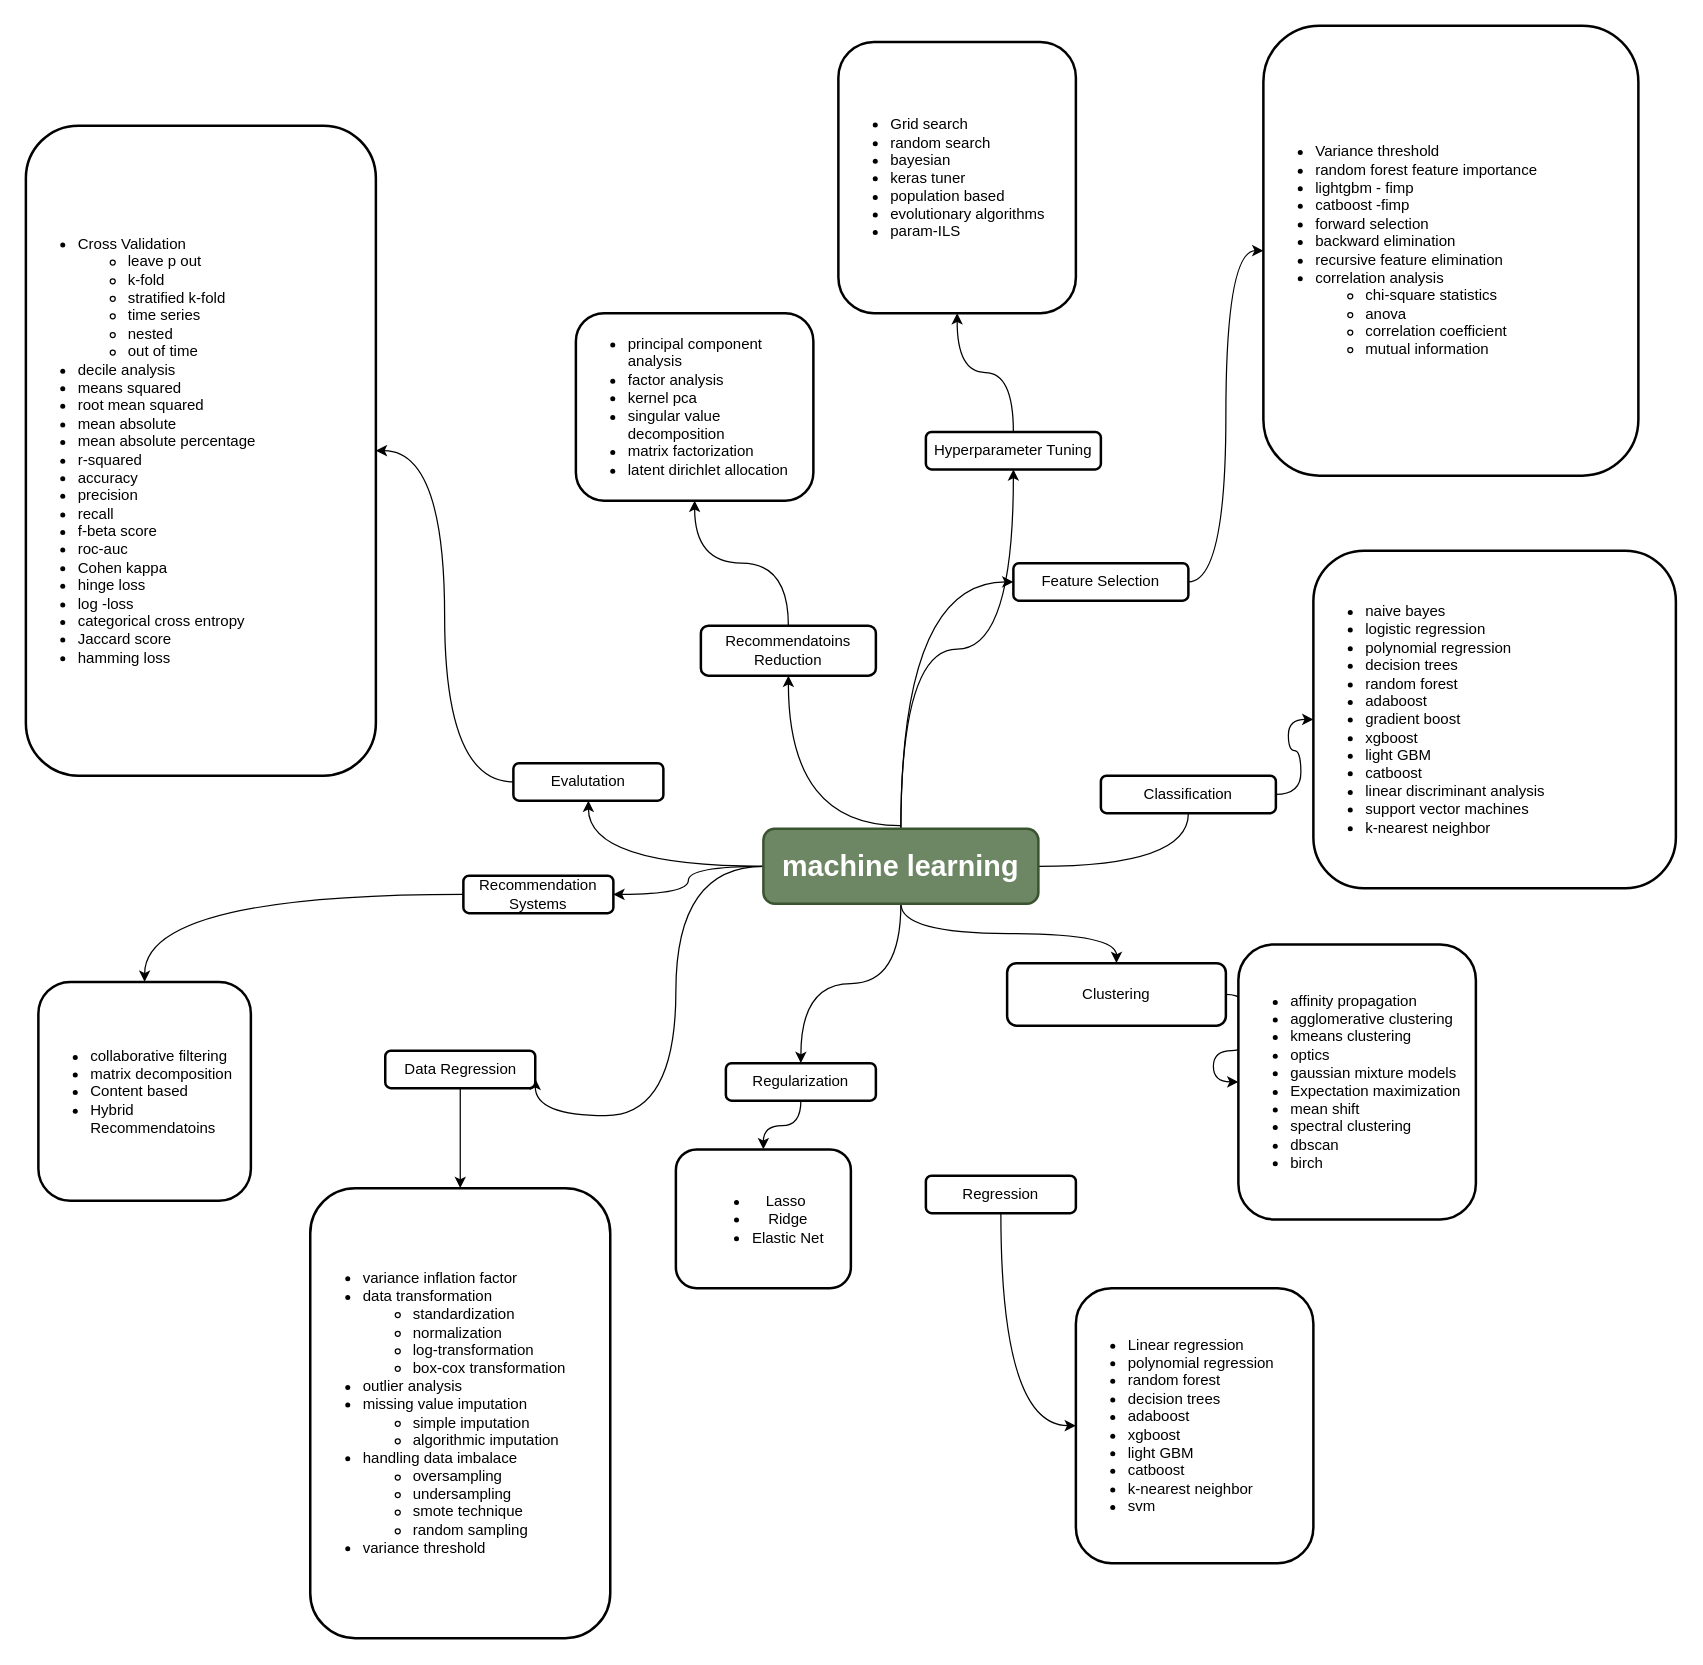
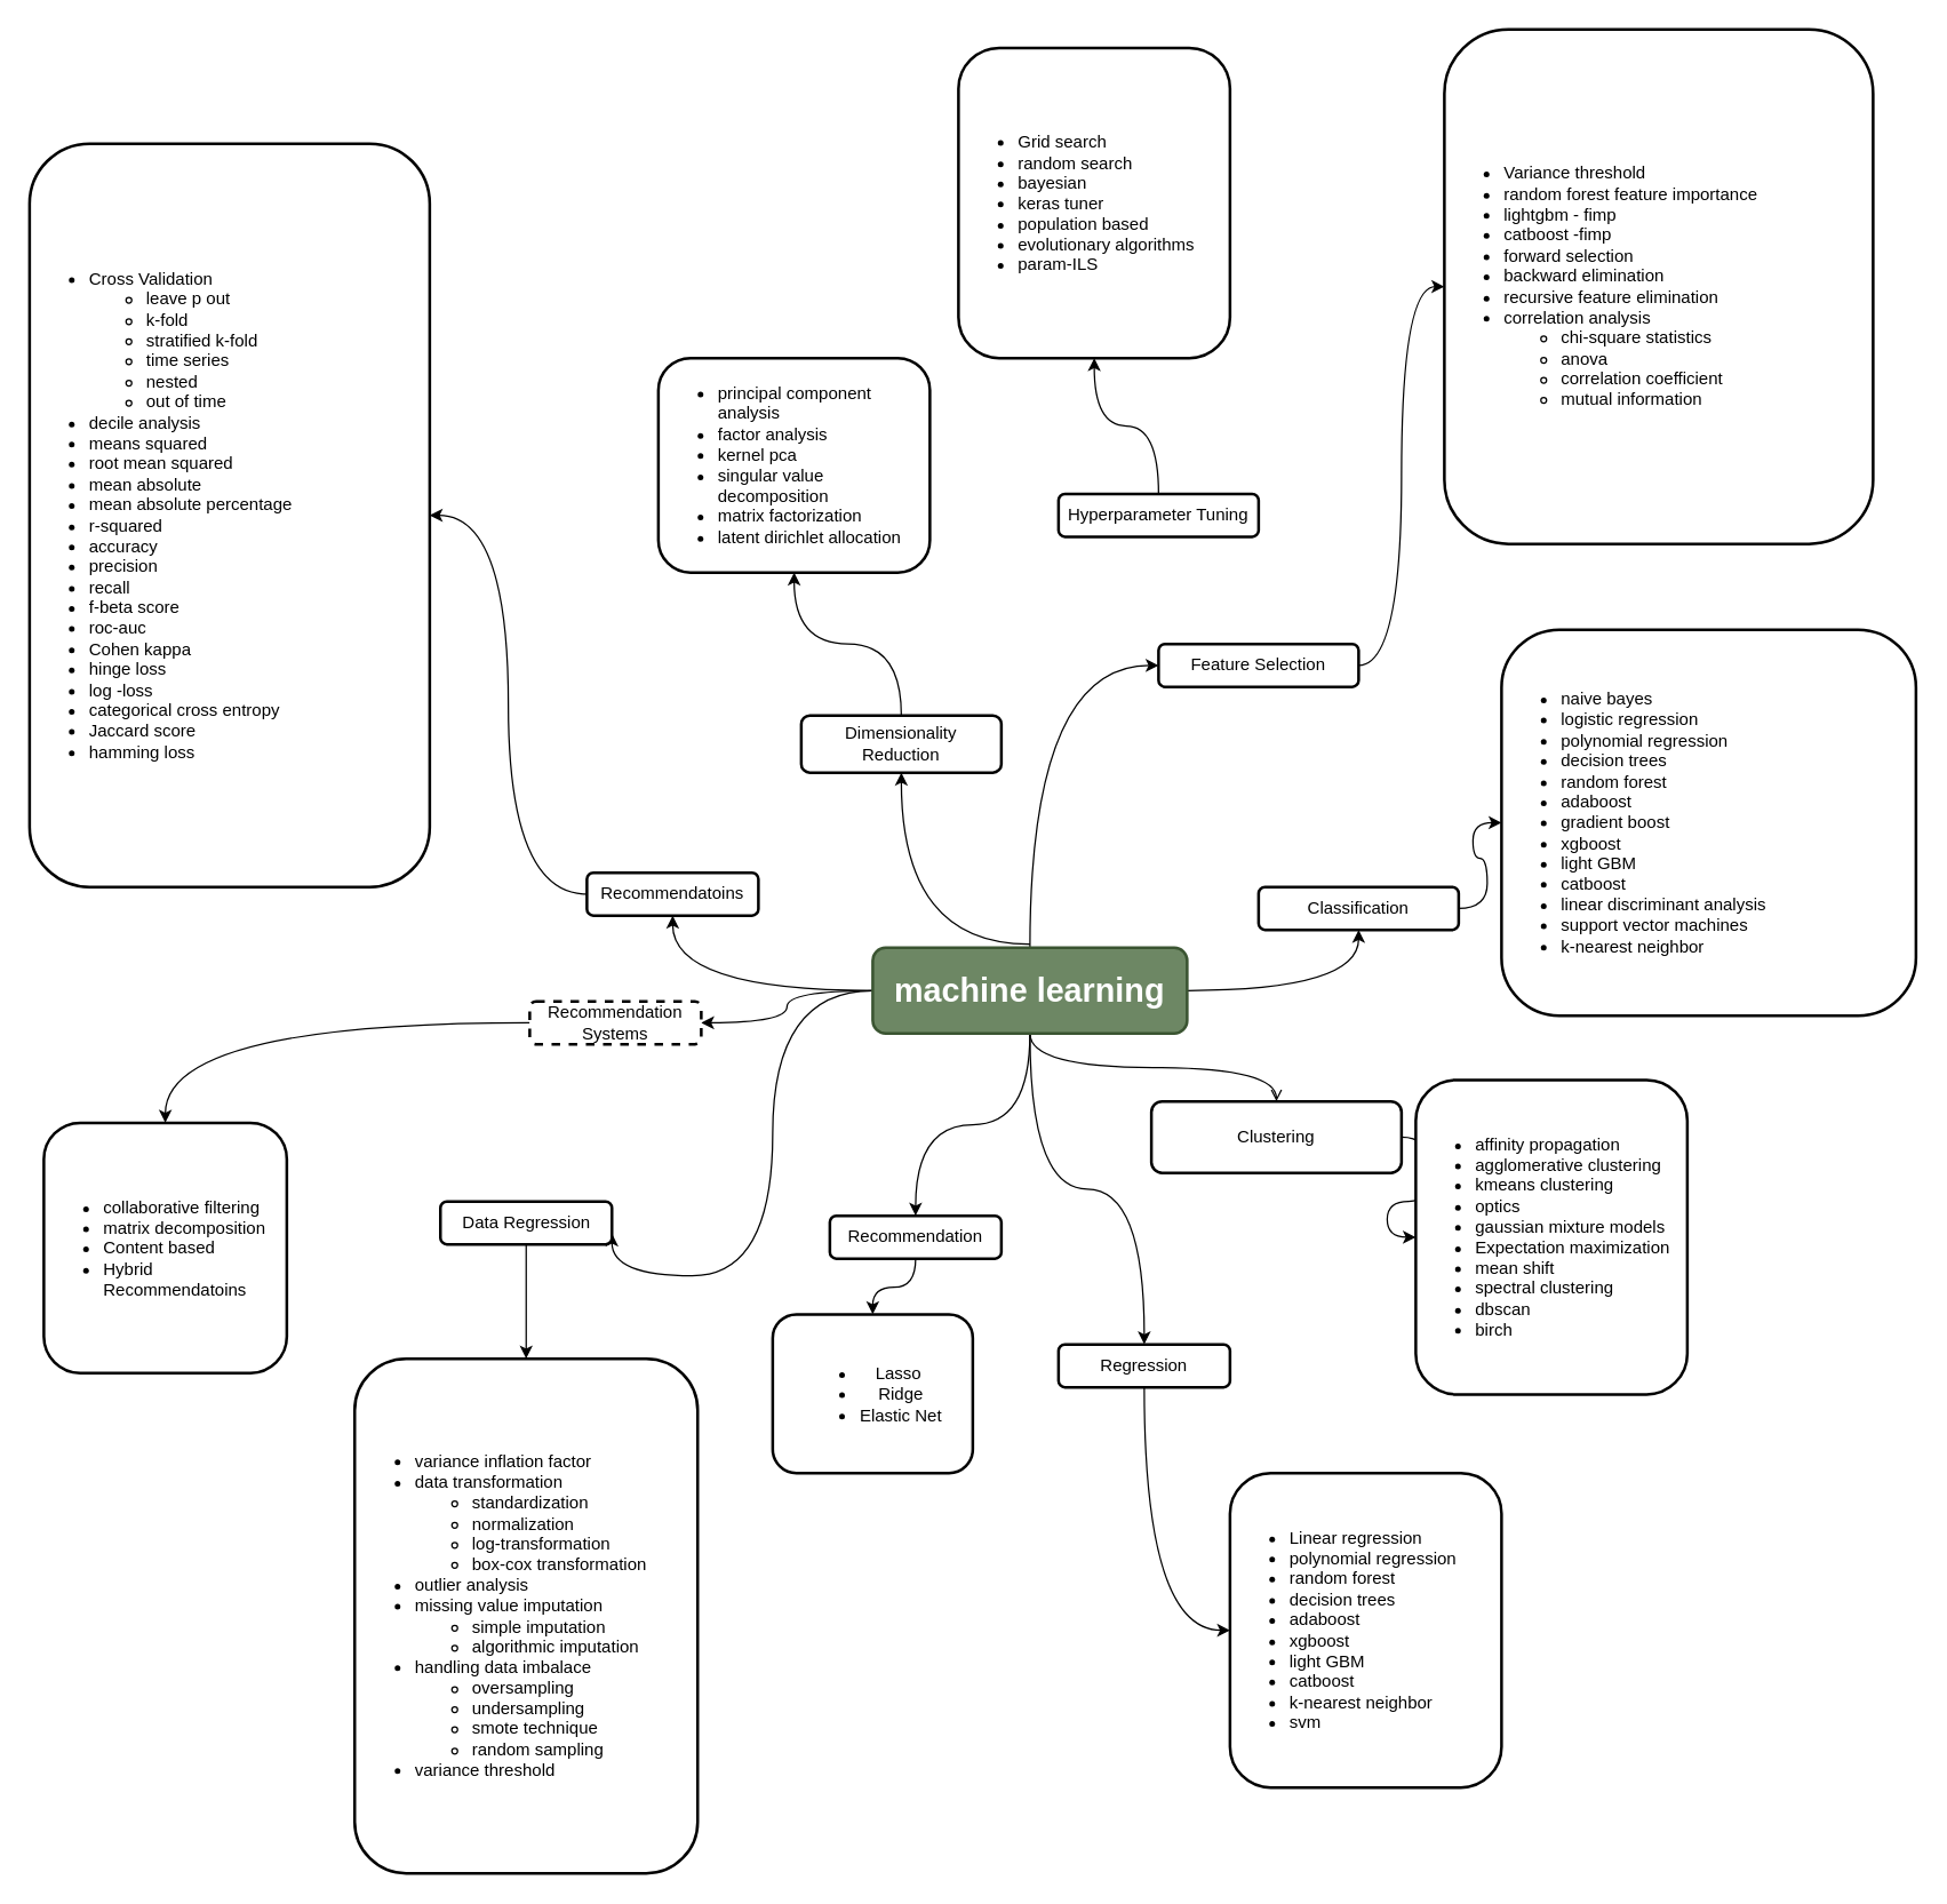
- <mxCell id="10" style="edgeStyle=orthogonalEdgeStyle;curved=1;rounded=0;orthogonalLoop=1;jettySize=auto;html=1;fontSize=23;fontColor=#FFFFCC;" parent="1" source="11" target="41" edge="1"><mxGeometry relative="1" as="geometry" /></mxCell>
+ <mxCell id="10" style="edgeStyle=orthogonalEdgeStyle;curved=1;rounded=0;orthogonalLoop=1;jettySize=auto;html=1;fontSize=23;fontColor=#FFFFCC;" parent="1" source="11" target="24" edge="1"><mxGeometry relative="1" as="geometry" /></mxCell>
- <mxCell id="29" value="Recommendatoins &lt;br&gt;Reduction" style="rounded=1;whiteSpace=wrap;html=1;strokeWidth=2;" parent="1" vertex="1"><mxGeometry x="560" y="500" width="140" height="40" as="geometry" /></mxCell>
+ <mxCell id="29" value="Dimensionality &lt;br&gt;Reduction" style="rounded=1;whiteSpace=wrap;html=1;strokeWidth=2;" parent="1" vertex="1"><mxGeometry x="560" y="500" width="140" height="40" as="geometry" /></mxCell>
- <mxCell id="20" value="Evalutation" style="rounded=1;whiteSpace=wrap;html=1;strokeWidth=2;" parent="1" vertex="1"><mxGeometry x="410" y="610" width="120" height="30" as="geometry" /></mxCell>
+ <mxCell id="20" value="Recommendatoins" style="rounded=1;whiteSpace=wrap;html=1;strokeWidth=2;" parent="1" vertex="1"><mxGeometry x="410" y="610" width="120" height="30" as="geometry" /></mxCell>
- <mxCell id="3" style="edgeStyle=orthogonalEdgeStyle;curved=1;rounded=0;orthogonalLoop=1;jettySize=auto;html=1;fontSize=23;fontColor=#FFFFCC;endArrow=none;" parent="1" source="11" target="18" edge="1"><mxGeometry relative="1" as="geometry" /></mxCell>
+ <mxCell id="3" style="edgeStyle=orthogonalEdgeStyle;curved=1;rounded=0;orthogonalLoop=1;jettySize=auto;html=1;fontSize=23;fontColor=#FFFFCC;" parent="1" source="11" target="18" edge="1"><mxGeometry relative="1" as="geometry" /></mxCell>
- <mxCell id="22" value="Recommendation Systems" style="rounded=1;whiteSpace=wrap;html=1;strokeWidth=2;" parent="1" vertex="1"><mxGeometry x="370" y="700" width="120" height="30" as="geometry" /></mxCell>
+ <mxCell id="22" value="Recommendation Systems" style="rounded=1;whiteSpace=wrap;html=1;strokeWidth=2;dashed=1;" parent="1" vertex="1"><mxGeometry x="370" y="700" width="120" height="30" as="geometry" /></mxCell>
- <mxCell id="9" style="edgeStyle=orthogonalEdgeStyle;curved=1;rounded=0;orthogonalLoop=1;jettySize=auto;html=1;fontSize=23;fontColor=#FFFFCC;" parent="1" source="11" target="13" edge="1"><mxGeometry relative="1" as="geometry" /></mxCell>
+ <mxCell id="9" style="edgeStyle=orthogonalEdgeStyle;curved=1;rounded=0;orthogonalLoop=1;jettySize=auto;html=1;fontSize=23;fontColor=#FFFFCC;endArrow=open;" parent="1" source="11" target="13" edge="1"><mxGeometry relative="1" as="geometry" /></mxCell>
- <mxCell id="16" value="Regularization" style="rounded=1;whiteSpace=wrap;html=1;strokeWidth=2;" parent="1" vertex="1"><mxGeometry x="580" y="850" width="120" height="30" as="geometry" /></mxCell>
+ <mxCell id="16" value="Recommendation" style="rounded=1;whiteSpace=wrap;html=1;strokeWidth=2;" parent="1" vertex="1"><mxGeometry x="580" y="850" width="120" height="30" as="geometry" /></mxCell>
